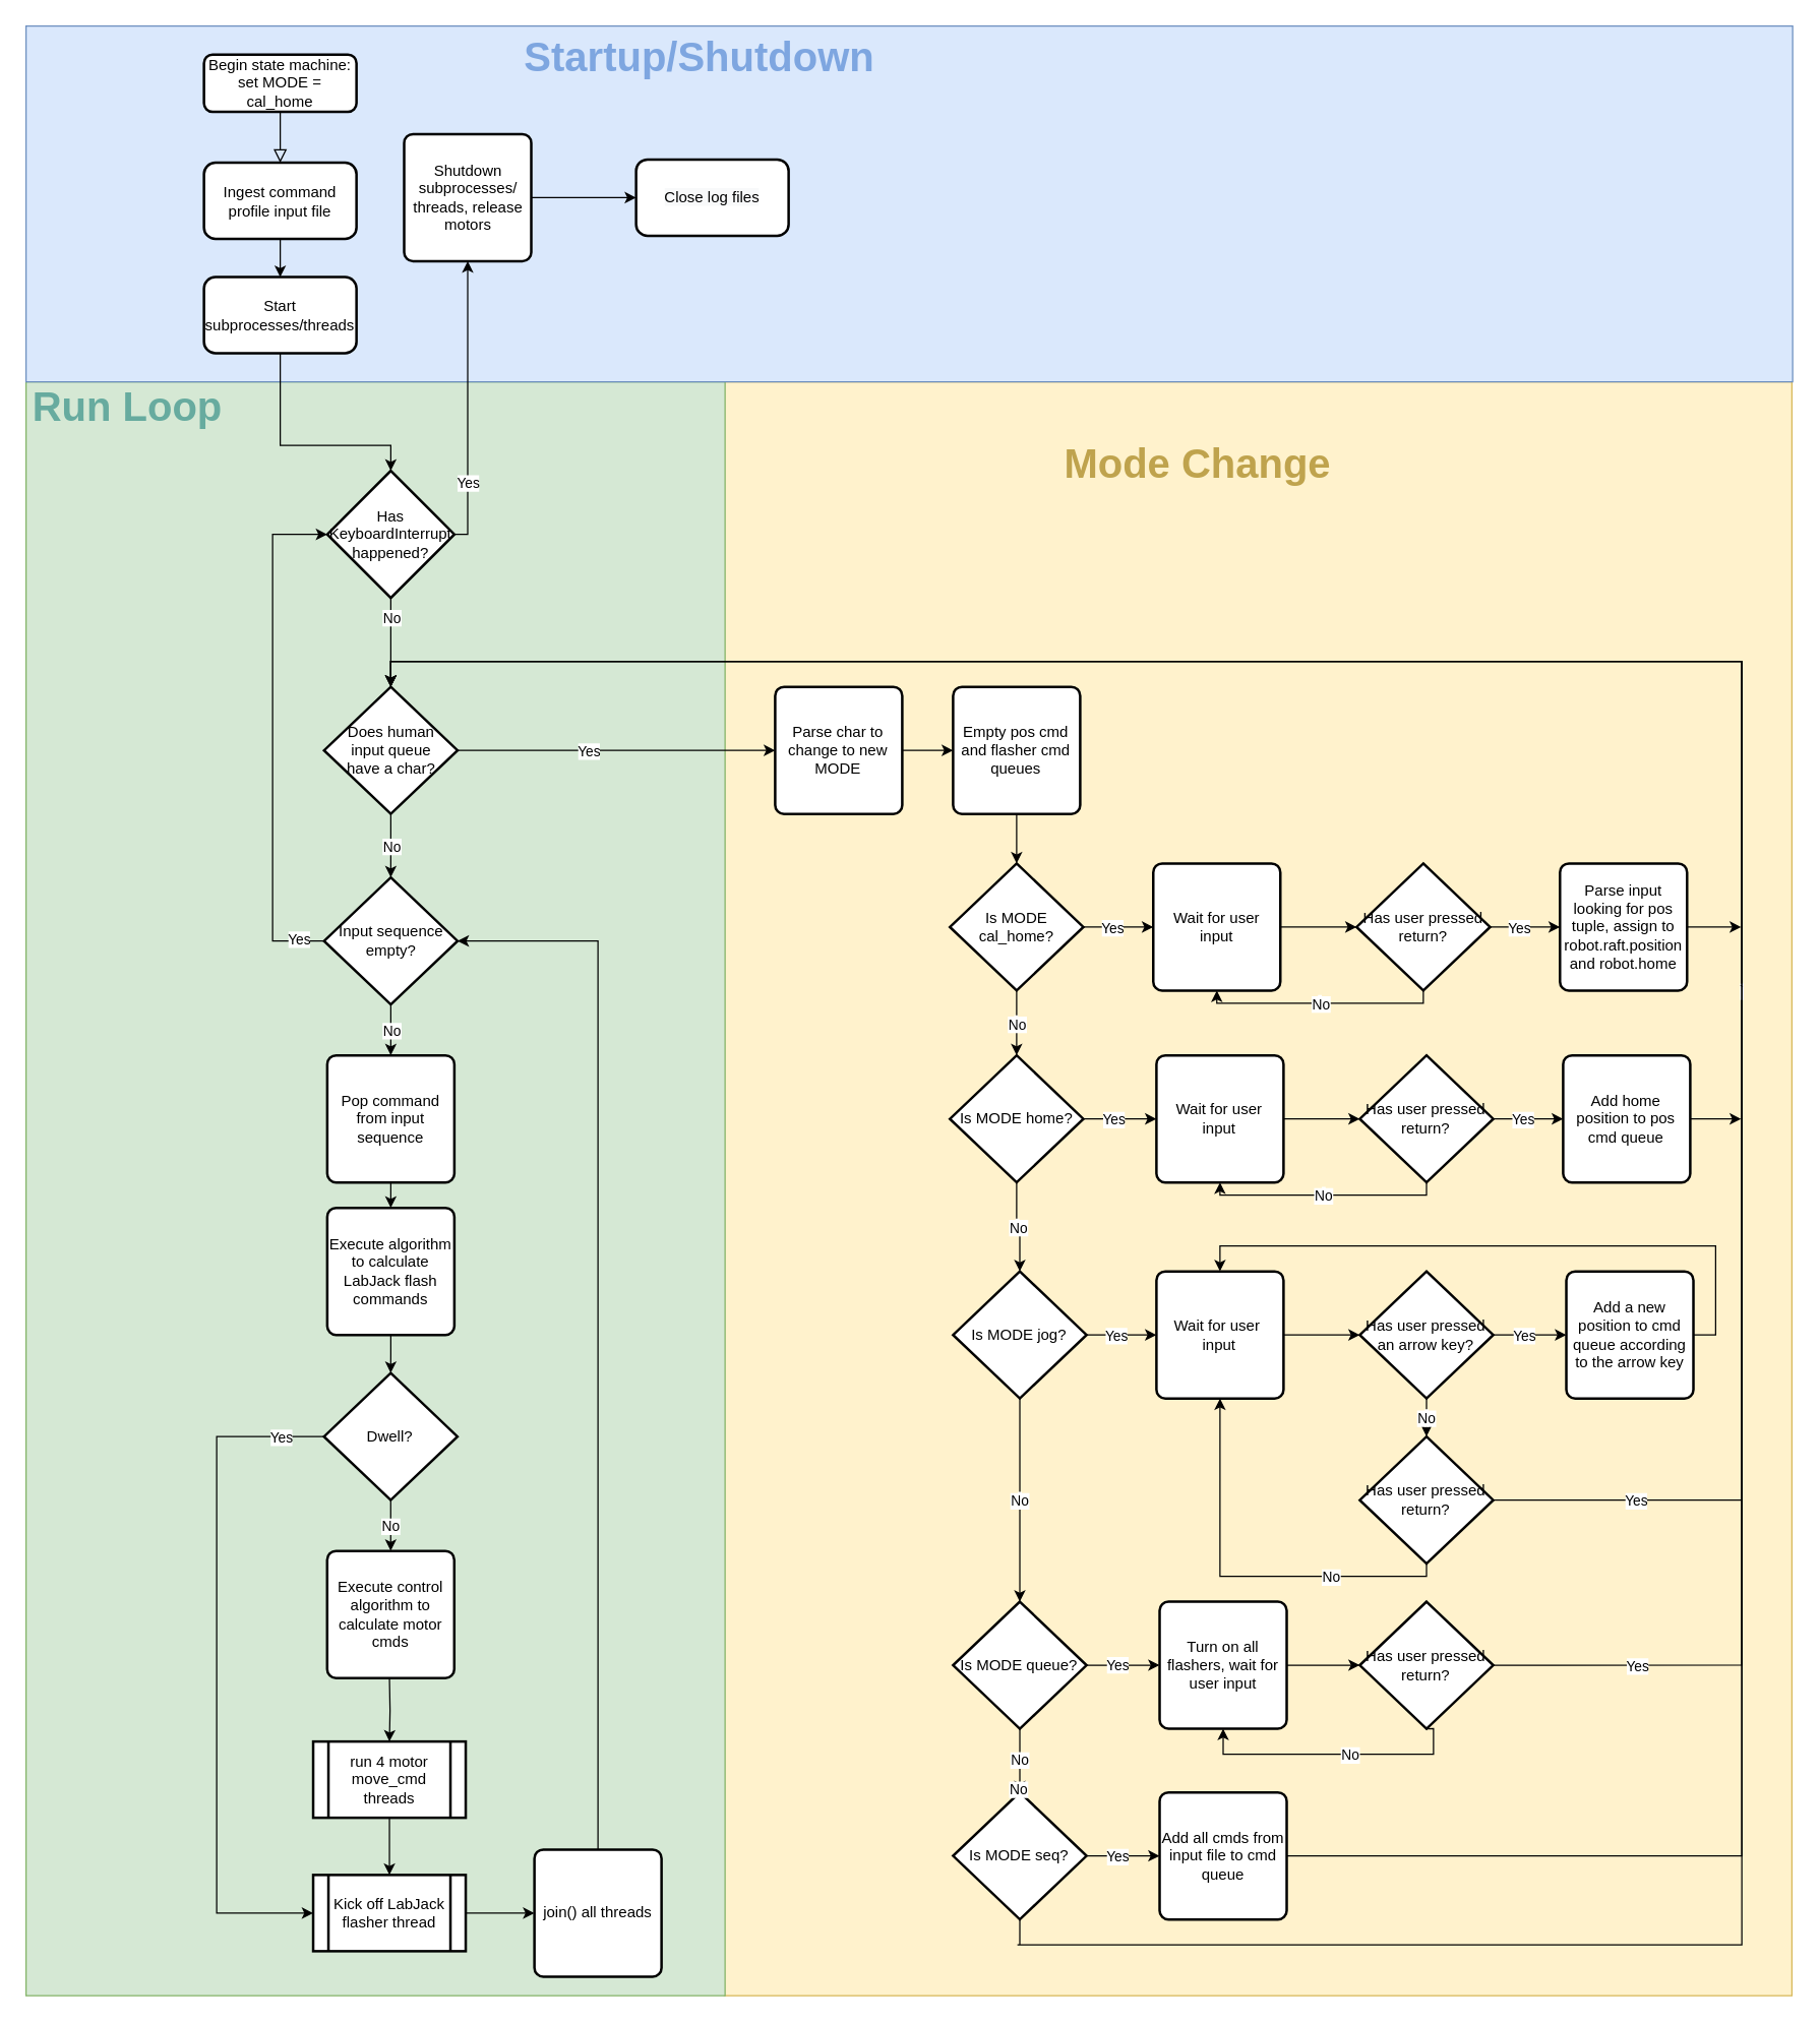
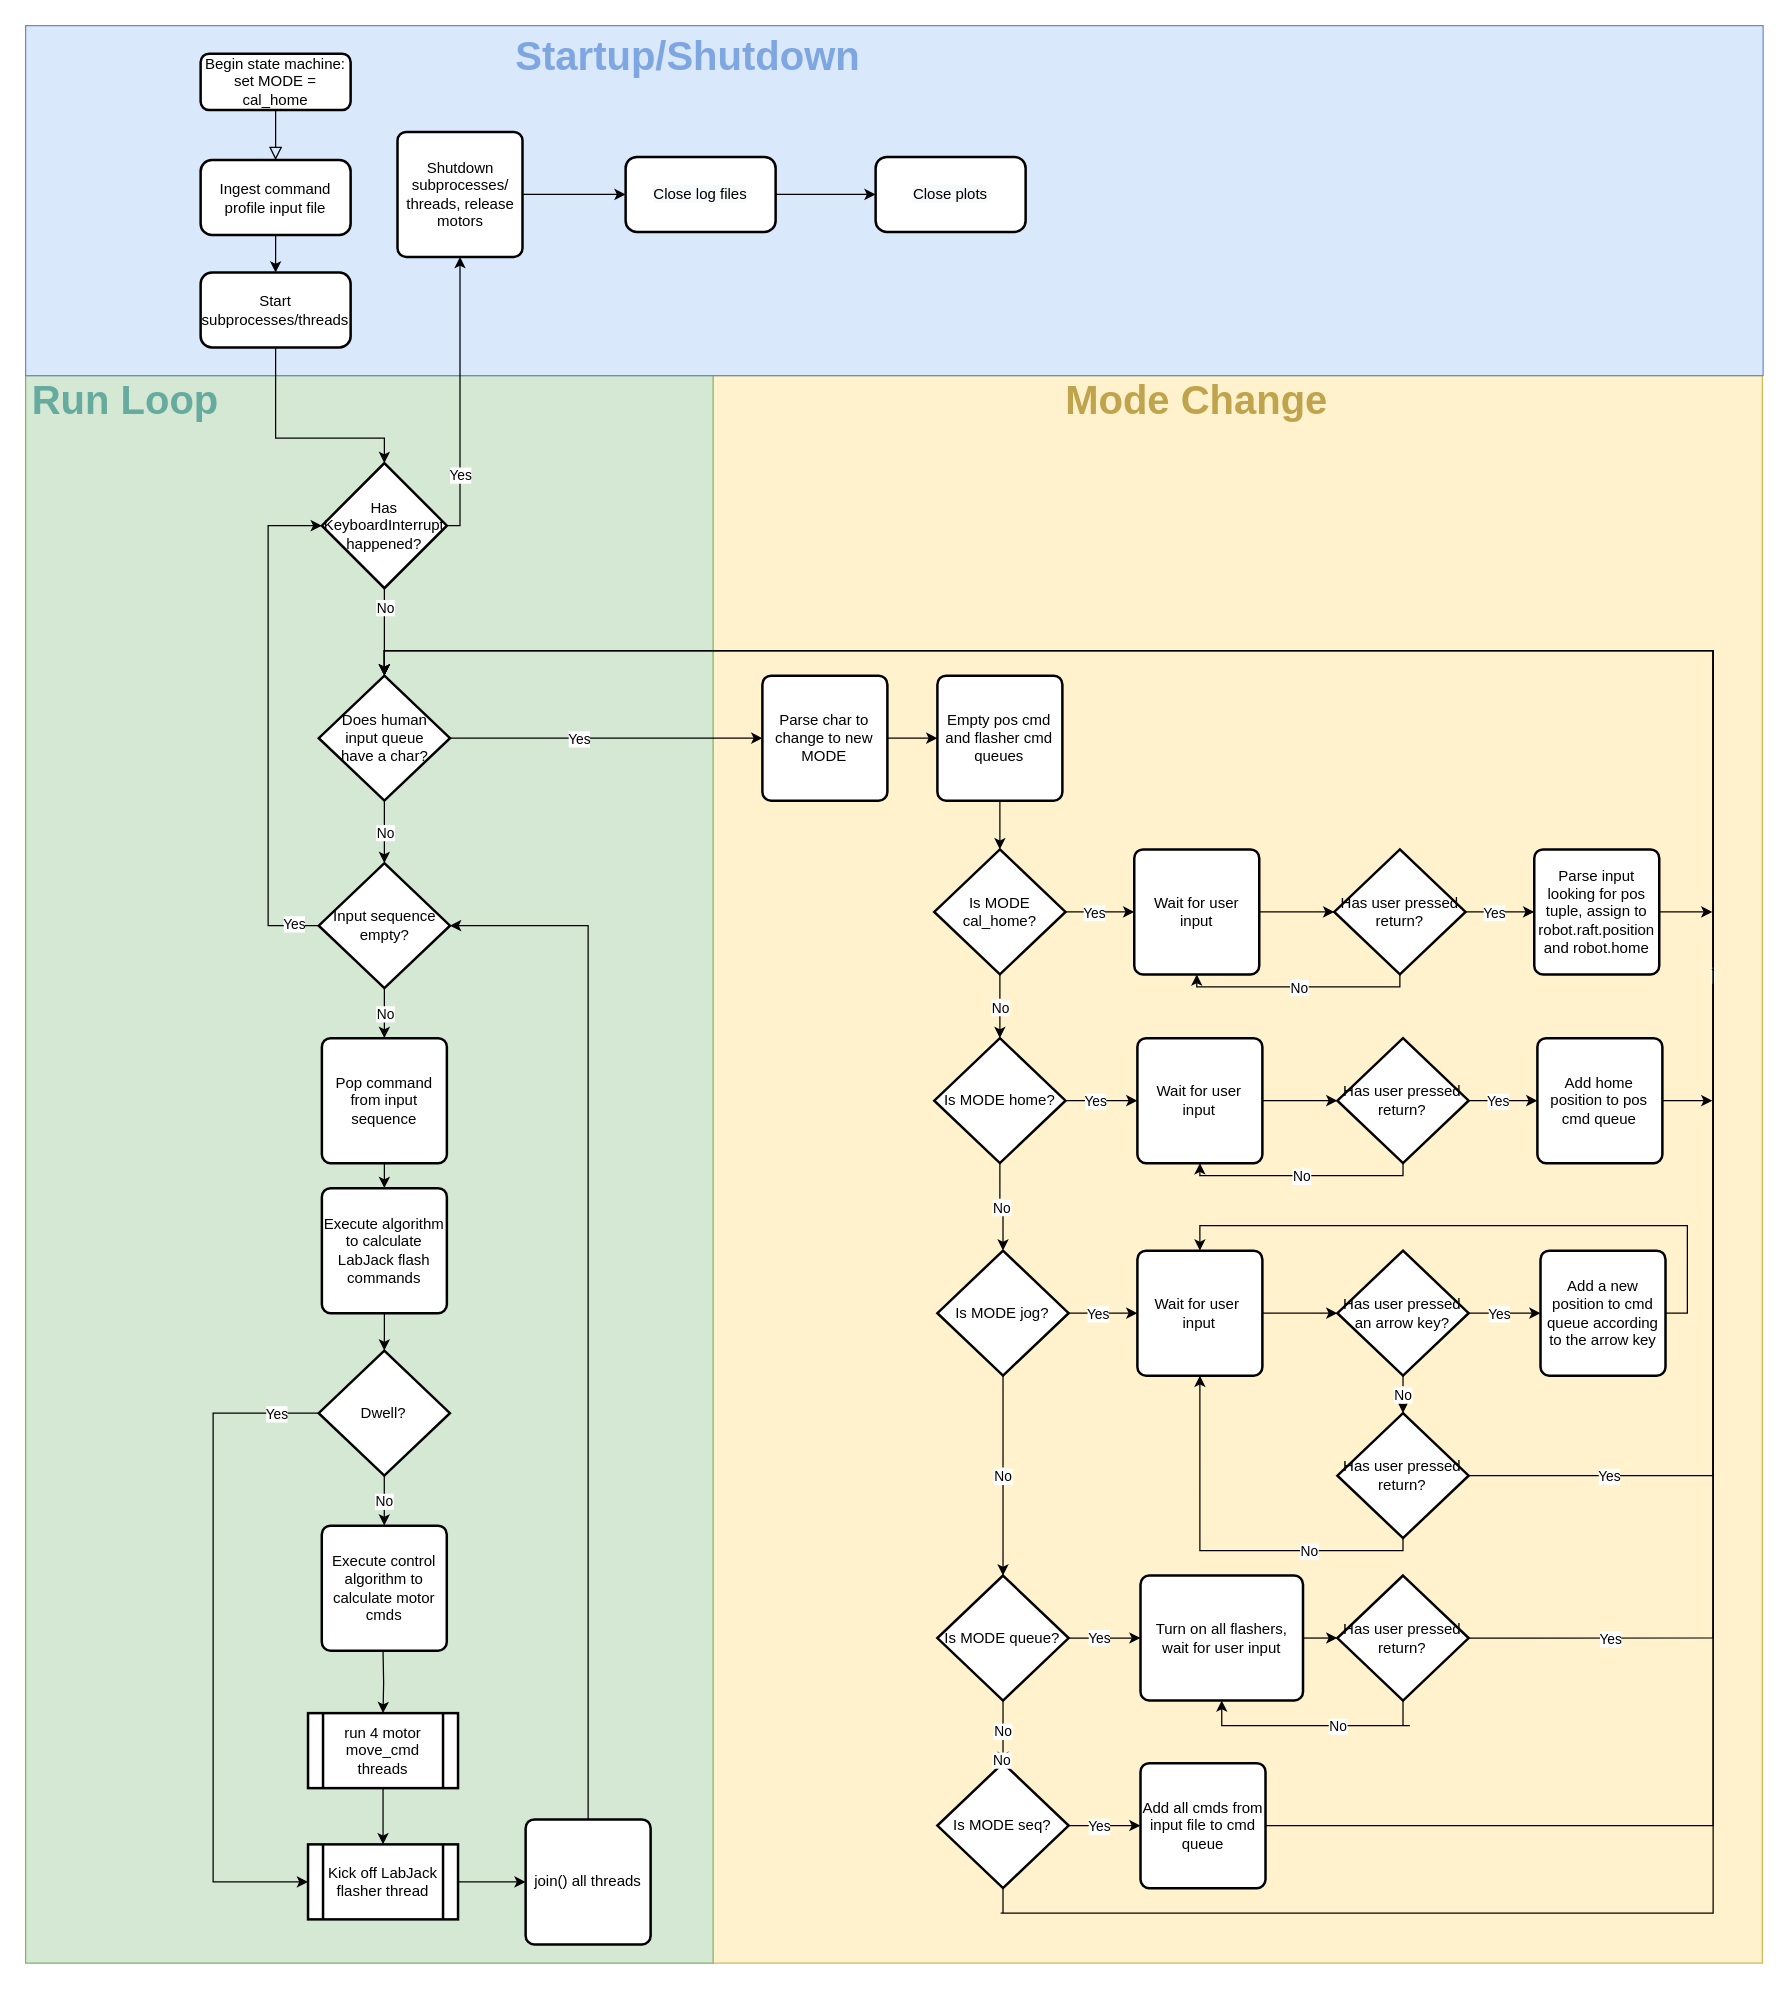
+ <mxCell id="93" value="" style="endArrow=classic;html=1;rounded=0;edgeStyle=orthogonalEdgeStyle;exitX=1;exitY=0.5;exitDx=0;exitDy=0;entryX=0;entryY=0.5;entryDx=0;entryDy=0;" parent="1" source="90" target="91" edge="1"><mxGeometry width="50" height="50" relative="1" as="geometry"><mxPoint x="427.5" y="165" as="sourcePoint" /><mxPoint x="510" y="165" as="targetPoint" /></mxGeometry></mxCell>
+ <mxCell id="91" value="&lt;span style=&quot;color: rgb(0 , 0 , 0) ; font-size: 12px ; font-style: normal ; font-weight: 400 ; letter-spacing: normal ; text-align: center ; text-indent: 0px ; text-transform: none ; word-spacing: 0px ; font-family: &amp;#34;helvetica&amp;#34; ; background-color: rgb(248 , 249 , 250) ; display: inline ; float: none&quot;&gt;Close plots&lt;/span&gt;" style="rounded=1;whiteSpace=wrap;html=1;strokeWidth=2;" parent="1" vertex="1"><mxGeometry x="700" y="125" width="120" height="60" as="geometry" /></mxCell>
- <mxCell id="95" value="Mode Change" style="text;html=1;strokeColor=none;fillColor=none;align=center;verticalAlign=middle;whiteSpace=wrap;rounded=0;fontSize=32;fontColor=#BFA34D;fontStyle=1" parent="1" vertex="1"><mxGeometry x="813.16" y="345" width="257.5" height="40" as="geometry" /></mxCell>
+ <mxCell id="95" value="Mode Change" style="text;html=1;strokeColor=none;fillColor=none;align=center;verticalAlign=middle;whiteSpace=wrap;rounded=0;fontSize=32;fontColor=#BFA34D;fontStyle=1" parent="1" vertex="1"><mxGeometry x="828.16" y="300" width="257.5" height="40" as="geometry" /></mxCell>
- <mxCell id="36" value="Turn on all flashers, wait for user input" style="rounded=1;whiteSpace=wrap;html=1;absoluteArcSize=1;arcSize=14;strokeWidth=2;" parent="1" vertex="1"><mxGeometry x="911.91" y="1259.94" width="100" height="100" as="geometry" /></mxCell>
+ <mxCell id="36" value="Turn on all flashers, wait for user input" style="rounded=1;whiteSpace=wrap;html=1;absoluteArcSize=1;arcSize=14;strokeWidth=2;" parent="1" vertex="1"><mxGeometry x="911.91" y="1259.94" width="130" height="100" as="geometry" /></mxCell>
